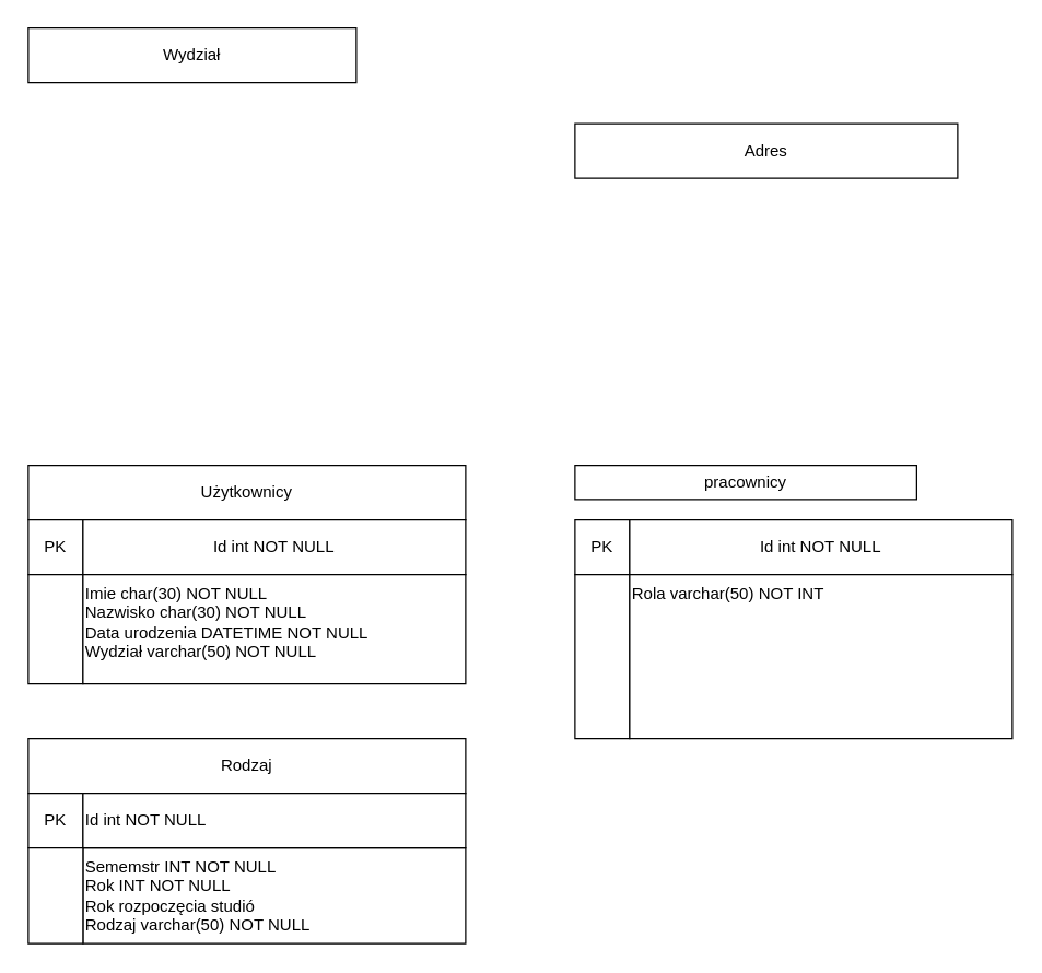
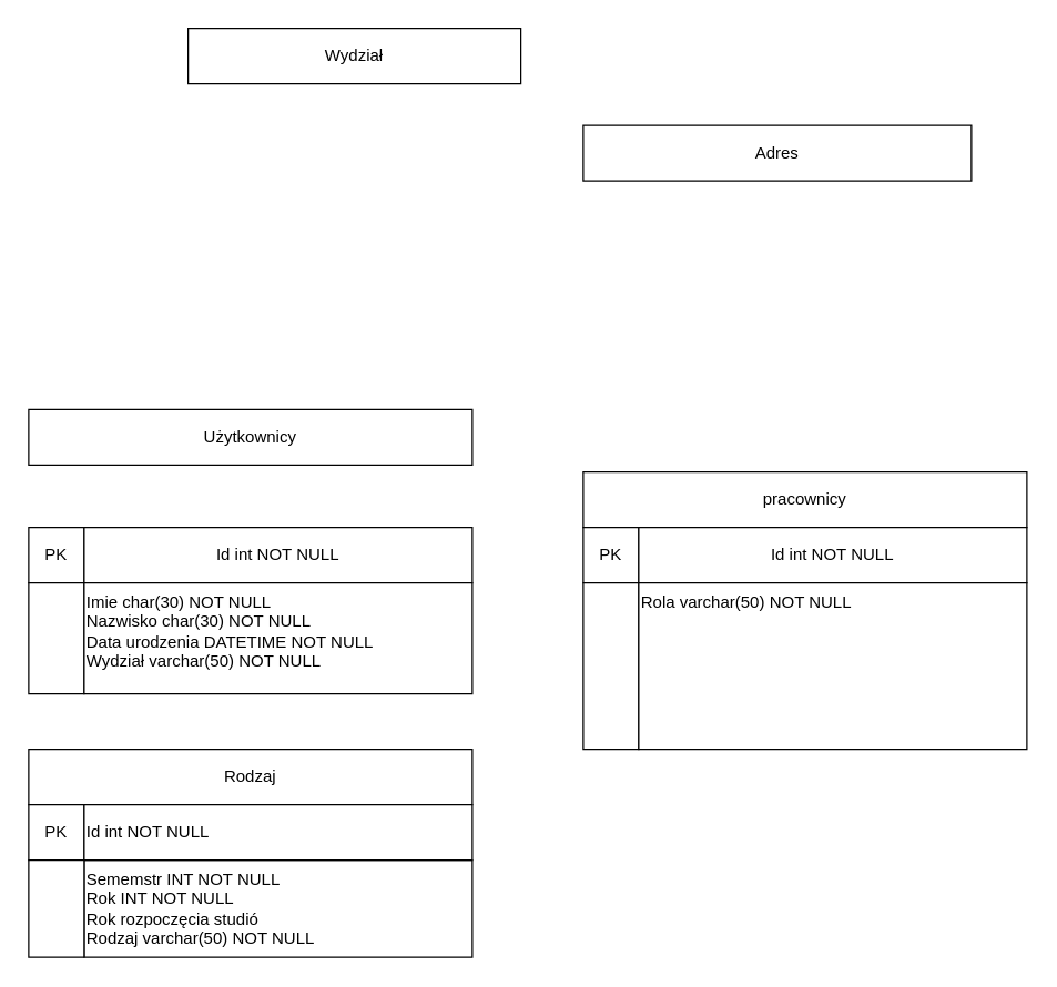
- <mxCell id="2" value="Wydział" style="rounded=0;whiteSpace=wrap;html=1;" vertex="1" parent="1"><mxGeometry x="20" y="20" width="240" height="40" as="geometry" /></mxCell>
+ <mxCell id="2" value="Wydział" style="rounded=0;whiteSpace=wrap;html=1;" vertex="1" parent="1"><mxGeometry x="135" y="20" width="240" height="40" as="geometry" /></mxCell>
- <mxCell id="14" value="pracownicy" style="rounded=0;whiteSpace=wrap;html=1;" vertex="1" parent="1"><mxGeometry x="420" y="340" width="250" height="25" as="geometry" /></mxCell>
+ <mxCell id="14" value="pracownicy" style="rounded=0;whiteSpace=wrap;html=1;" vertex="1" parent="1"><mxGeometry x="420" y="340" width="320" height="40" as="geometry" /></mxCell>
- <mxCell id="4" value="Użytkownicy" style="rounded=0;whiteSpace=wrap;html=1;" vertex="1" parent="1"><mxGeometry x="20" y="340" width="320" height="40" as="geometry" /></mxCell>
+ <mxCell id="4" value="Użytkownicy" style="rounded=0;whiteSpace=wrap;html=1;" vertex="1" parent="1"><mxGeometry x="20" y="295" width="320" height="40" as="geometry" /></mxCell>
- <mxCell id="18" value="Rola varchar(50) NOT INT" style="rounded=0;whiteSpace=wrap;html=1;verticalAlign=top;align=left;" vertex="1" parent="1"><mxGeometry x="460" y="420" width="280" height="120" as="geometry" /></mxCell>
+ <mxCell id="18" value="Rola varchar(50) NOT NULL" style="rounded=0;whiteSpace=wrap;html=1;verticalAlign=top;align=left;" vertex="1" parent="1"><mxGeometry x="460" y="420" width="280" height="120" as="geometry" /></mxCell>
